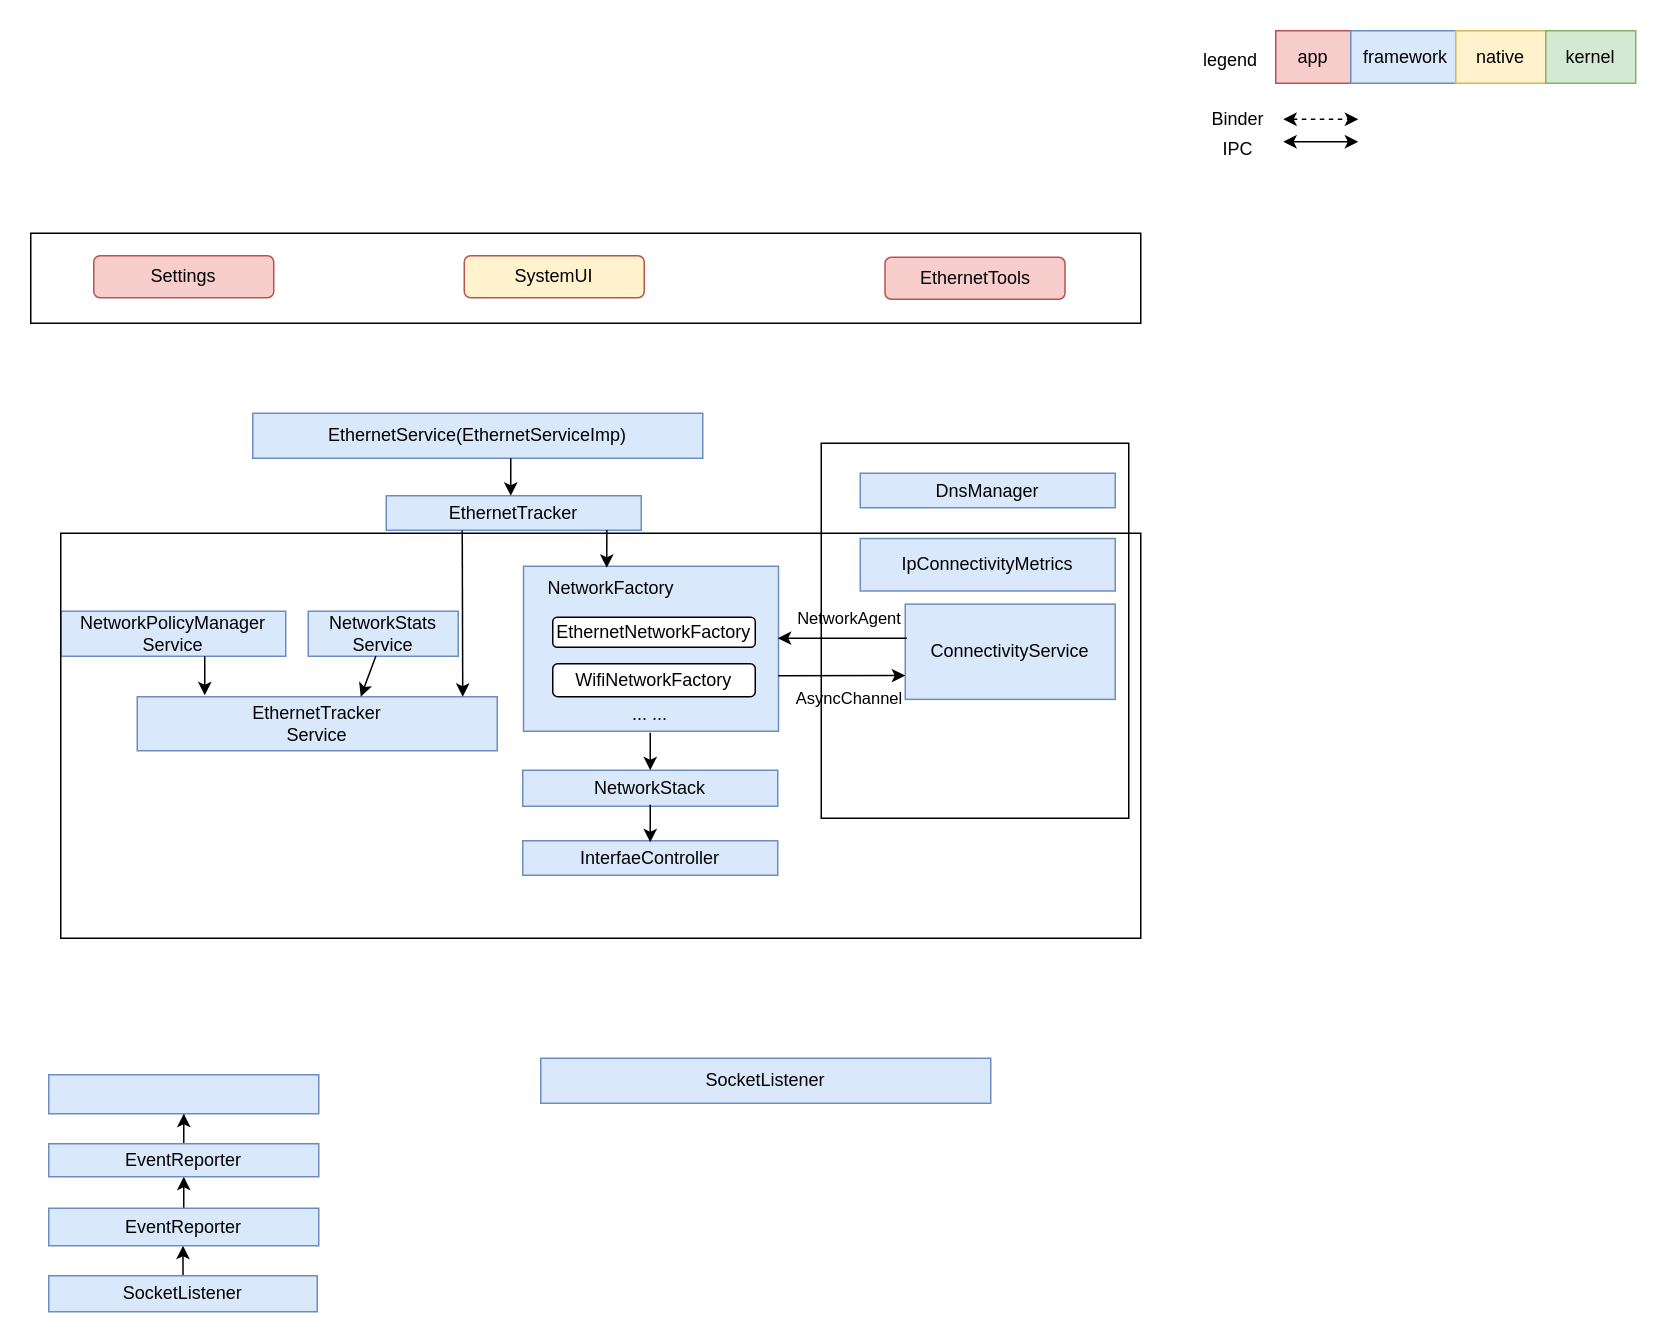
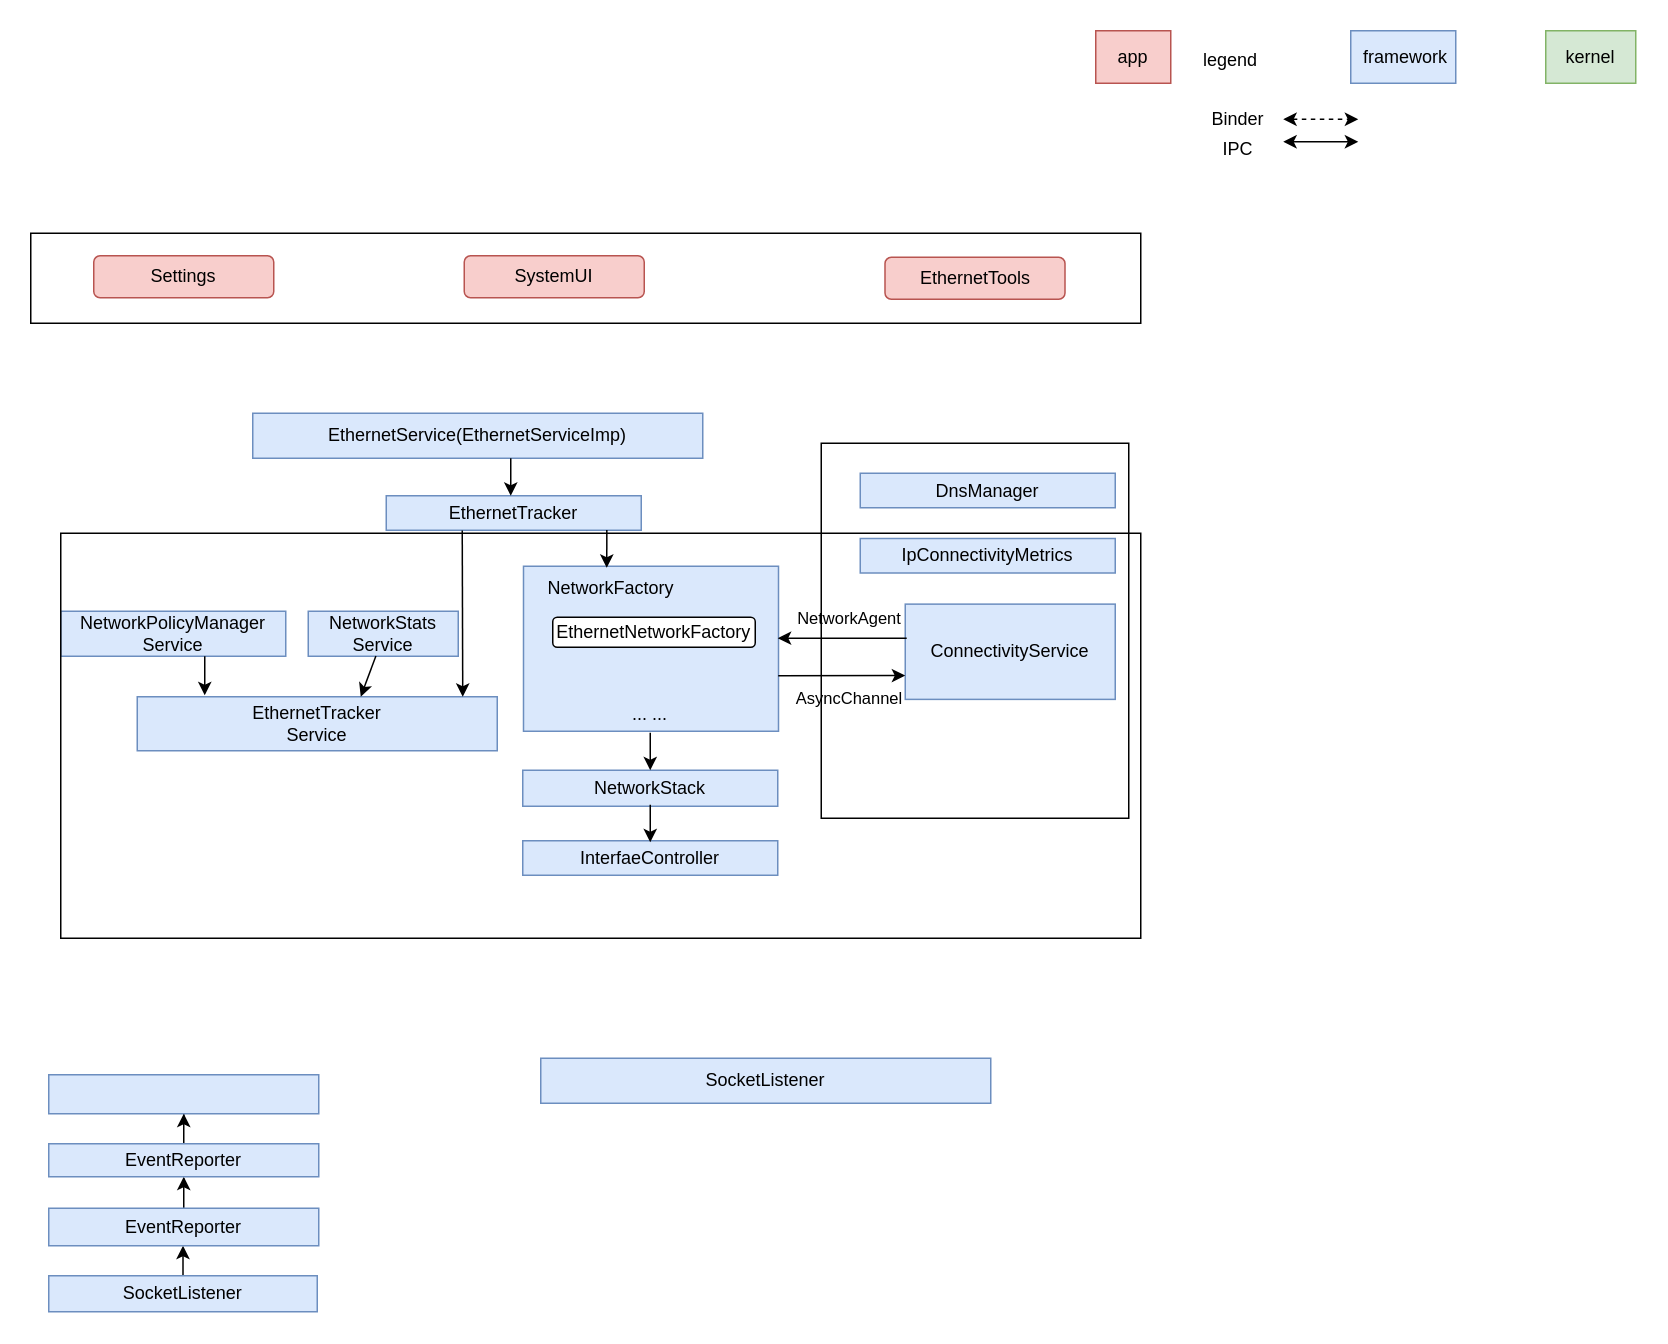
- <mxCell id="22" value="app" style="rounded=0;whiteSpace=wrap;html=1;fillColor=#f8cecc;strokeColor=#b85450;" vertex="1" parent="1"><mxGeometry x="850" y="20" width="50" height="35" as="geometry" /></mxCell>
+ <mxCell id="22" value="app" style="rounded=0;whiteSpace=wrap;html=1;fillColor=#f8cecc;strokeColor=#b85450;" vertex="1" parent="1"><mxGeometry x="730" y="20" width="50" height="35" as="geometry" /></mxCell>
- <mxCell id="24" value="native" style="rounded=0;whiteSpace=wrap;html=1;fillColor=#fff2cc;strokeColor=#d6b656;" vertex="1" parent="1"><mxGeometry x="970" y="20" width="60" height="35" as="geometry" /></mxCell>
- <mxCell id="41" value="SystemUI" style="rounded=1;whiteSpace=wrap;html=1;fillColor=#fff2cc;strokeColor=#b85450;" vertex="1" parent="1"><mxGeometry x="309" y="170" width="120" height="28" as="geometry" /></mxCell>
+ <mxCell id="41" value="SystemUI" style="rounded=1;whiteSpace=wrap;html=1;fillColor=#f8cecc;strokeColor=#b85450;" vertex="1" parent="1"><mxGeometry x="309" y="170" width="120" height="28" as="geometry" /></mxCell>
- <mxCell id="16" value="IpConnectivityMetrics" style="rounded=0;whiteSpace=wrap;html=1;fillStyle=auto;fillColor=#dae8fc;strokeColor=#6c8ebf;" vertex="1" parent="1"><mxGeometry x="573" y="358.5" width="170" height="35" as="geometry" /></mxCell>
+ <mxCell id="16" value="IpConnectivityMetrics" style="rounded=0;whiteSpace=wrap;html=1;fillStyle=auto;fillColor=#dae8fc;strokeColor=#6c8ebf;" vertex="1" parent="1"><mxGeometry x="573" y="358.5" width="170" height="23" as="geometry" /></mxCell>
- <mxCell id="9" value="WifiNetworkFactory" style="rounded=1;whiteSpace=wrap;html=1;" vertex="1" parent="1"><mxGeometry x="368" y="442" width="135" height="22" as="geometry" /></mxCell>
